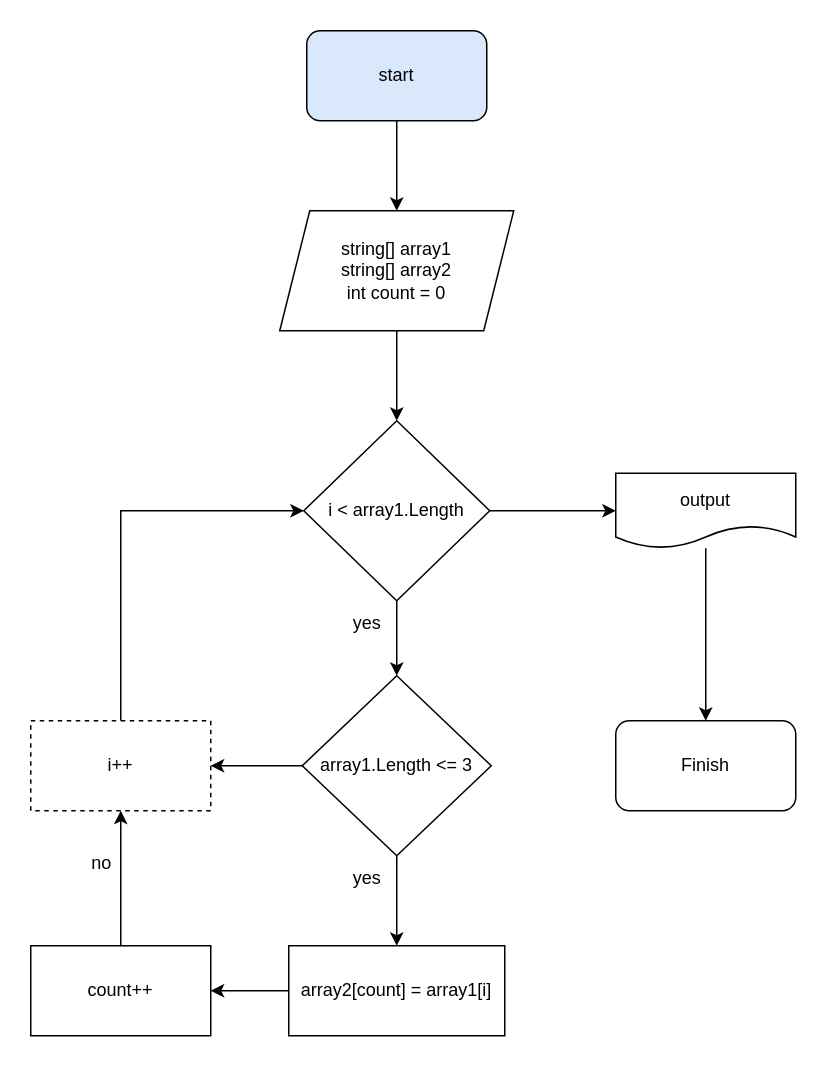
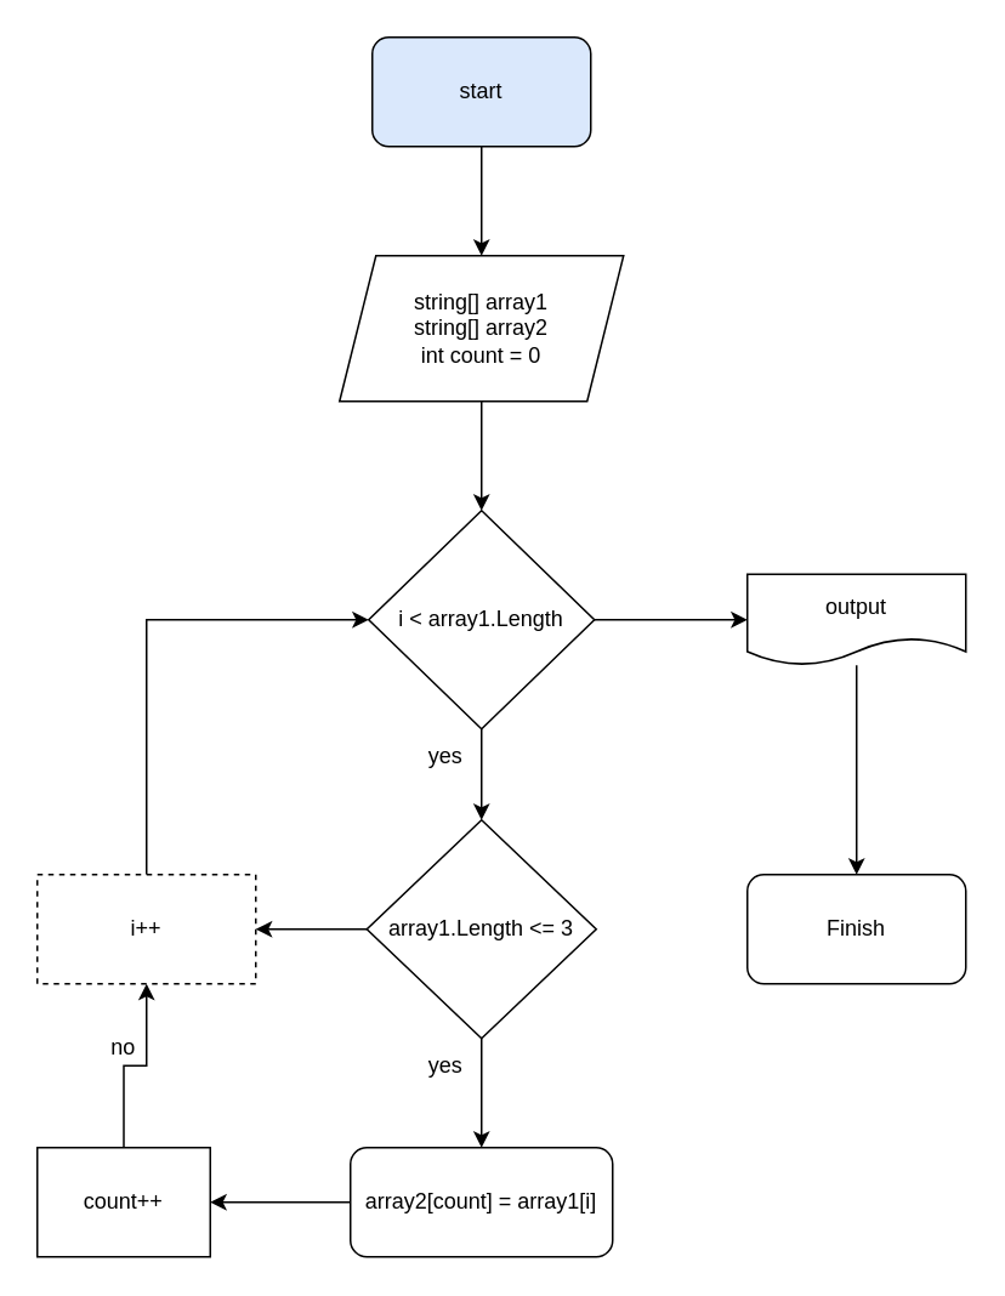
- <mxCell id="16" value="count++" style="rounded=0;whiteSpace=wrap;html=1;" vertex="1" parent="1"><mxGeometry x="20" y="630" width="120" height="60" as="geometry" /></mxCell>
+ <mxCell id="16" value="count++" style="rounded=0;whiteSpace=wrap;html=1;" vertex="1" parent="1"><mxGeometry x="20" y="630" width="95" height="60" as="geometry" /></mxCell>
- <mxCell id="14" value="array2[count] = array1[i]" style="rounded=0;whiteSpace=wrap;html=1;" vertex="1" parent="1"><mxGeometry x="192" y="630" width="144" height="60" as="geometry" /></mxCell>
+ <mxCell id="14" value="array2[count] = array1[i]" style="whiteSpace=wrap;html=1;rounded=1;" vertex="1" parent="1"><mxGeometry x="192" y="630" width="144" height="60" as="geometry" /></mxCell>
